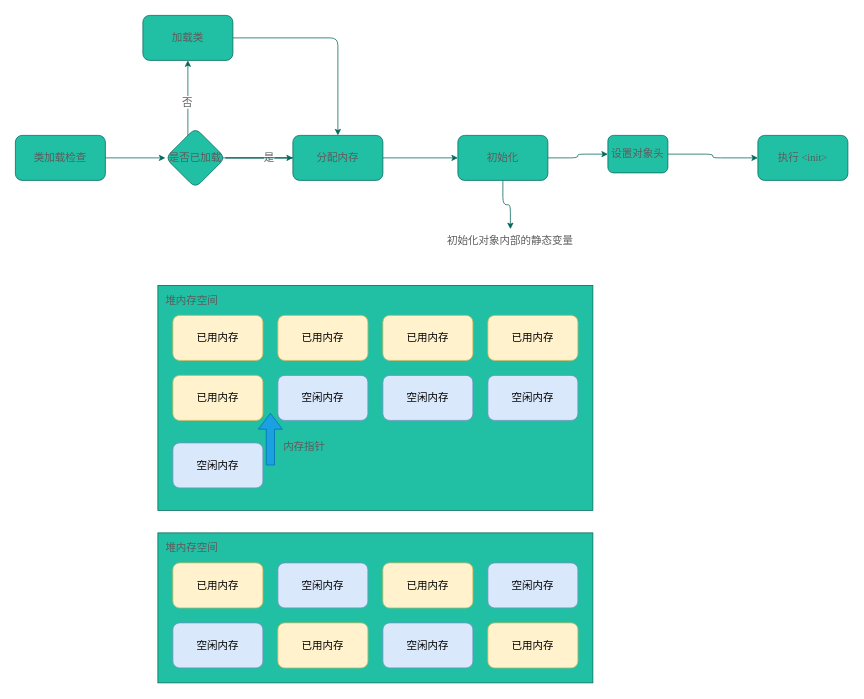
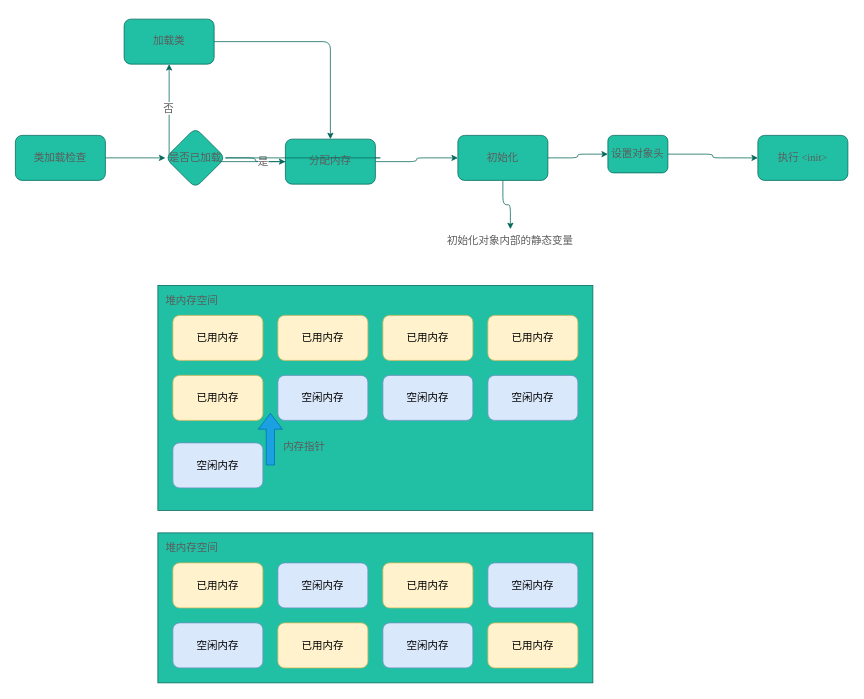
- <mxCell id="10" value="加载类" style="whiteSpace=wrap;html=1;fontFamily=Comic Sans MS;fillColor=#21C0A5;strokeColor=#006658;fontColor=#5C5C5C;rounded=1;sketch=0;fontSize=14;" vertex="1" parent="1"><mxGeometry x="190" y="20" width="120" height="60" as="geometry" /></mxCell>
+ <mxCell id="10" value="加载类" style="whiteSpace=wrap;html=1;fontFamily=Comic Sans MS;fillColor=#21C0A5;strokeColor=#006658;fontColor=#5C5C5C;rounded=1;sketch=0;fontSize=14;" vertex="1" parent="1"><mxGeometry x="165" y="25" width="120" height="60" as="geometry" /></mxCell>
- <mxCell id="18" value="分配内存" style="whiteSpace=wrap;html=1;fontFamily=Comic Sans MS;fillColor=#21C0A5;strokeColor=#006658;fontColor=#5C5C5C;rounded=1;sketch=0;fontSize=14;" vertex="1" parent="1"><mxGeometry x="390" y="180" width="120" height="60" as="geometry" /></mxCell>
+ <mxCell id="18" value="分配内存" style="whiteSpace=wrap;html=1;fontFamily=Comic Sans MS;fillColor=#21C0A5;strokeColor=#006658;fontColor=#5C5C5C;rounded=1;sketch=0;fontSize=14;" vertex="1" parent="1"><mxGeometry x="380" y="185" width="120" height="60" as="geometry" /></mxCell>
